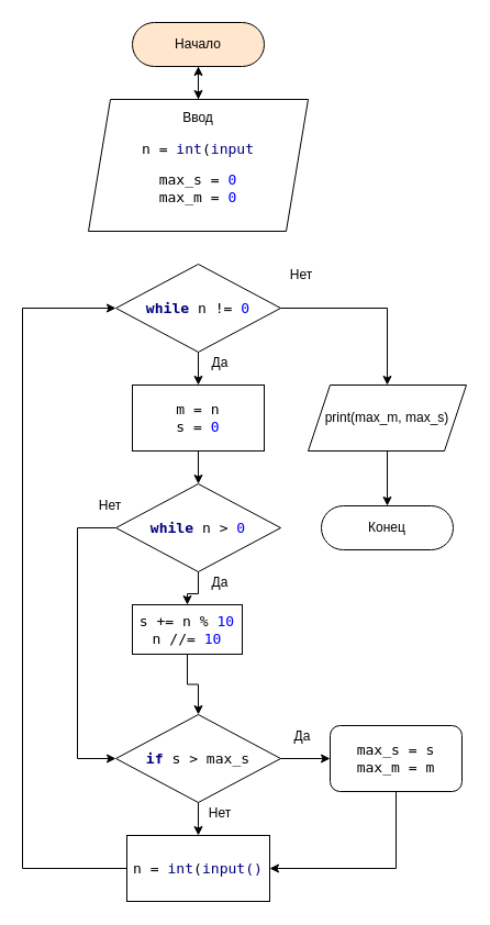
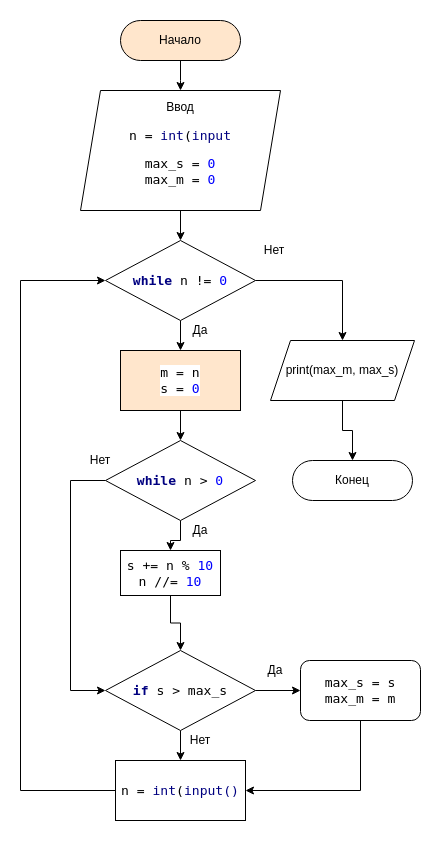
- <mxCell id="4" value="" style="edgeStyle=orthogonalEdgeStyle;rounded=0;orthogonalLoop=1;jettySize=auto;html=1;" edge="1" parent="1" source="5" target="3"><mxGeometry relative="1" as="geometry" /></mxCell>
+ <mxCell id="4" value="" style="edgeStyle=orthogonalEdgeStyle;rounded=0;orthogonalLoop=1;jettySize=auto;html=1;entryX=0.5;entryY=0;entryDx=0;entryDy=0;" edge="1" parent="1" source="5" target="8"><mxGeometry relative="1" as="geometry" /></mxCell>
- <mxCell id="12" value="&lt;pre style=&quot;background-color: rgb(255 , 255 , 255) ; font-family: &amp;#34;jetbrains mono&amp;#34; , monospace ; font-size: 9.8pt&quot;&gt;m = n&lt;br&gt;s = &lt;span style=&quot;color: rgb(0 , 0 , 255)&quot;&gt;0&lt;/span&gt;&lt;/pre&gt;" style="rounded=0;whiteSpace=wrap;html=1;" vertex="1" parent="1"><mxGeometry x="120" y="350" width="120" height="60" as="geometry" /></mxCell>
+ <mxCell id="12" value="&lt;pre style=&quot;background-color: rgb(255 , 255 , 255) ; font-family: &amp;#34;jetbrains mono&amp;#34; , monospace ; font-size: 9.8pt&quot;&gt;m = n&lt;br&gt;s = &lt;span style=&quot;color: rgb(0 , 0 , 255)&quot;&gt;0&lt;/span&gt;&lt;/pre&gt;" style="rounded=0;whiteSpace=wrap;html=1;fillColor=#ffe6cc;" vertex="1" parent="1"><mxGeometry x="120" y="350" width="120" height="60" as="geometry" /></mxCell>
- <mxCell id="30" value="print(max_m, max_s)" style="shape=parallelogram;perimeter=parallelogramPerimeter;whiteSpace=wrap;html=1;fixedSize=1;" vertex="1" parent="1"><mxGeometry x="280" y="350" width="144" height="60" as="geometry" /></mxCell>
+ <mxCell id="30" value="print(max_m, max_s)" style="shape=parallelogram;perimeter=parallelogramPerimeter;whiteSpace=wrap;html=1;fixedSize=1;" vertex="1" parent="1"><mxGeometry x="270" y="340" width="144" height="60" as="geometry" /></mxCell>
